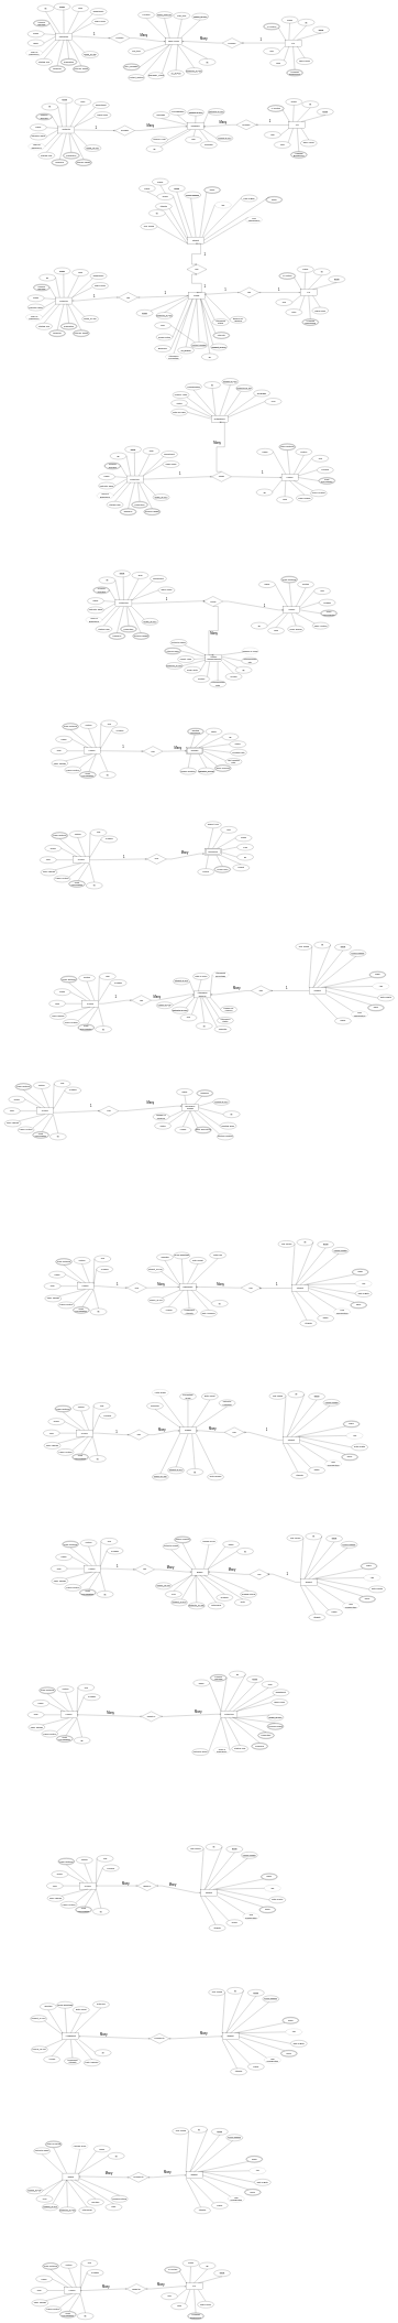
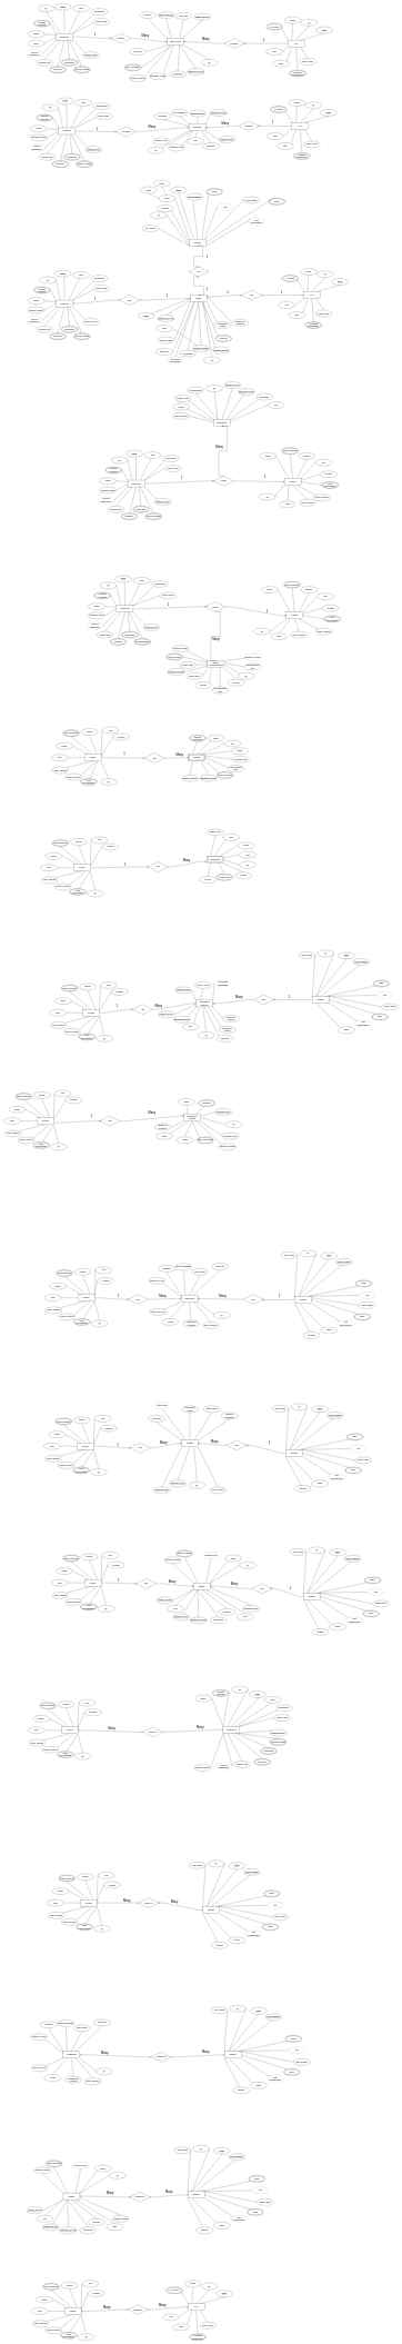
+ <mxCell id="243" value="" style="endArrow=none;html=1;rounded=0;exitX=0.25;exitY=1;exitDx=0;exitDy=0;entryX=1;entryY=0;entryDx=0;entryDy=0;" edge="1" parent="1" source="31" target="37"><mxGeometry width="50" height="50" relative="1" as="geometry"><mxPoint x="1267" y="822" as="sourcePoint" /><mxPoint x="1305" y="840" as="targetPoint" /></mxGeometry></mxCell>
+ <mxCell id="37" value="Feedback Date" style="ellipse;whiteSpace=wrap;html=1;align=center;" vertex="1" parent="1"><mxGeometry x="1007.5" y="866.25" width="100" height="40" as="geometry" /></mxCell>
